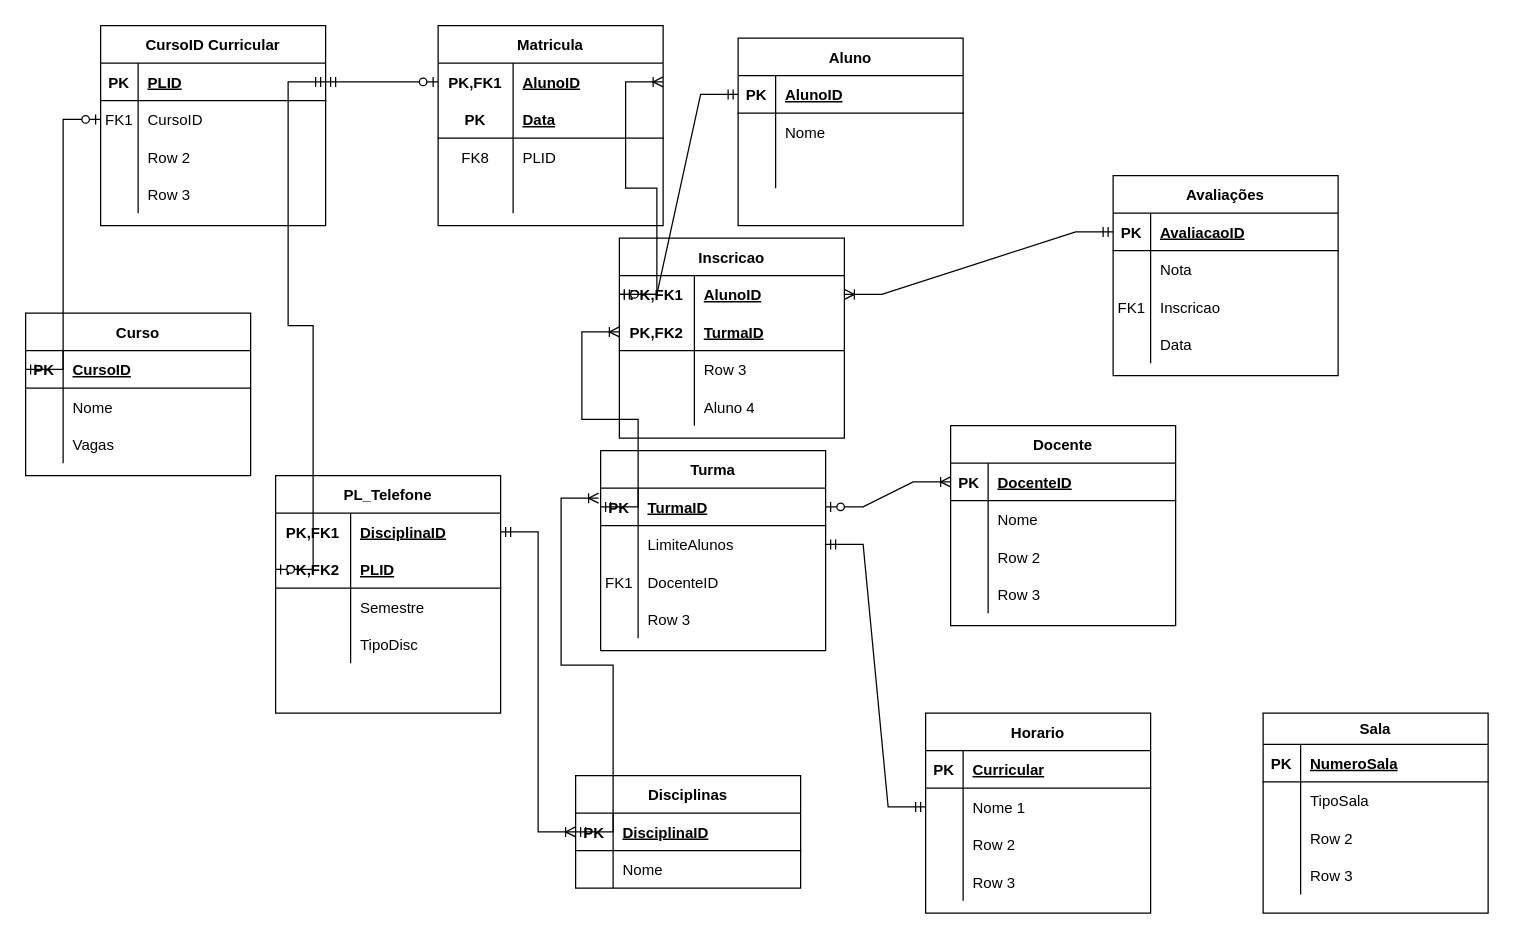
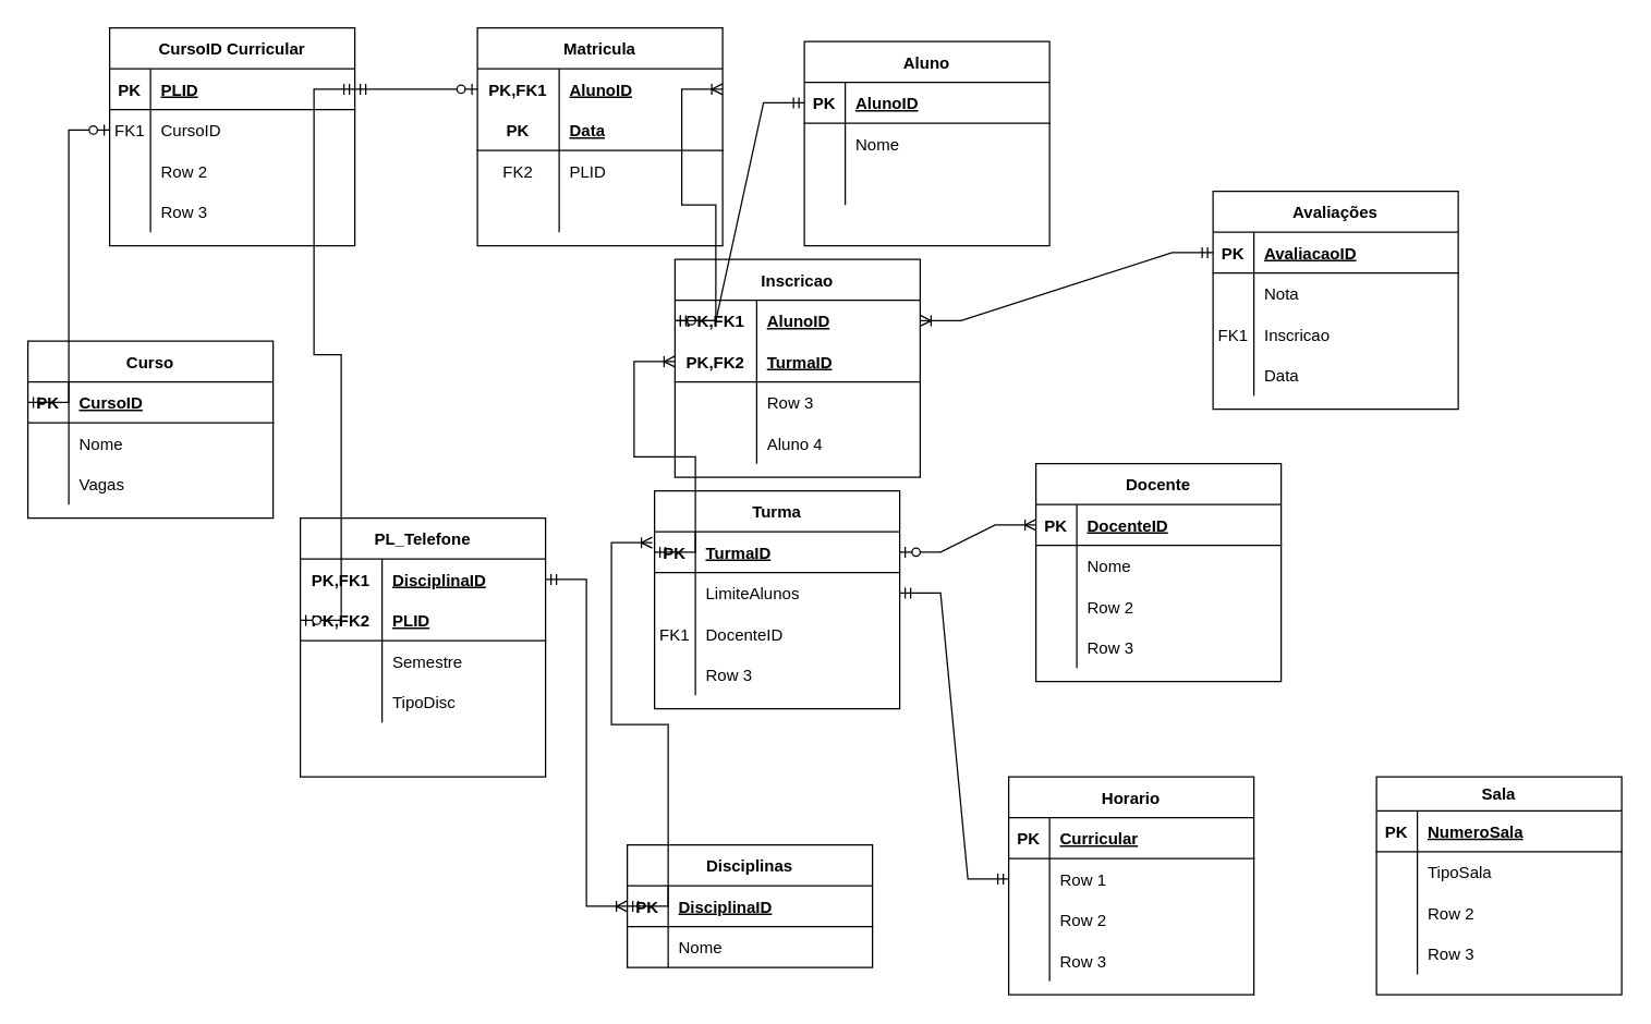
- <mxCell id="44" value="FK8" style="shape=partialRectangle;connectable=0;fillColor=none;top=0;left=0;bottom=0;right=0;editable=1;overflow=hidden;" vertex="1" parent="43"><mxGeometry width="60" height="30" as="geometry"><mxRectangle width="60" height="30" as="alternateBounds" /></mxGeometry></mxCell>
+ <mxCell id="44" value="FK2" style="shape=partialRectangle;connectable=0;fillColor=none;top=0;left=0;bottom=0;right=0;editable=1;overflow=hidden;" vertex="1" parent="43"><mxGeometry width="60" height="30" as="geometry"><mxRectangle width="60" height="30" as="alternateBounds" /></mxGeometry></mxCell>
- <mxCell id="143" value="Nome 1" style="shape=partialRectangle;connectable=0;fillColor=none;top=0;left=0;bottom=0;right=0;align=left;spacingLeft=6;overflow=hidden;" vertex="1" parent="141"><mxGeometry x="30" width="150" height="30" as="geometry"><mxRectangle width="150" height="30" as="alternateBounds" /></mxGeometry></mxCell>
+ <mxCell id="143" value="Row 1" style="shape=partialRectangle;connectable=0;fillColor=none;top=0;left=0;bottom=0;right=0;align=left;spacingLeft=6;overflow=hidden;" vertex="1" parent="141"><mxGeometry x="30" width="150" height="30" as="geometry"><mxRectangle width="150" height="30" as="alternateBounds" /></mxGeometry></mxCell>
